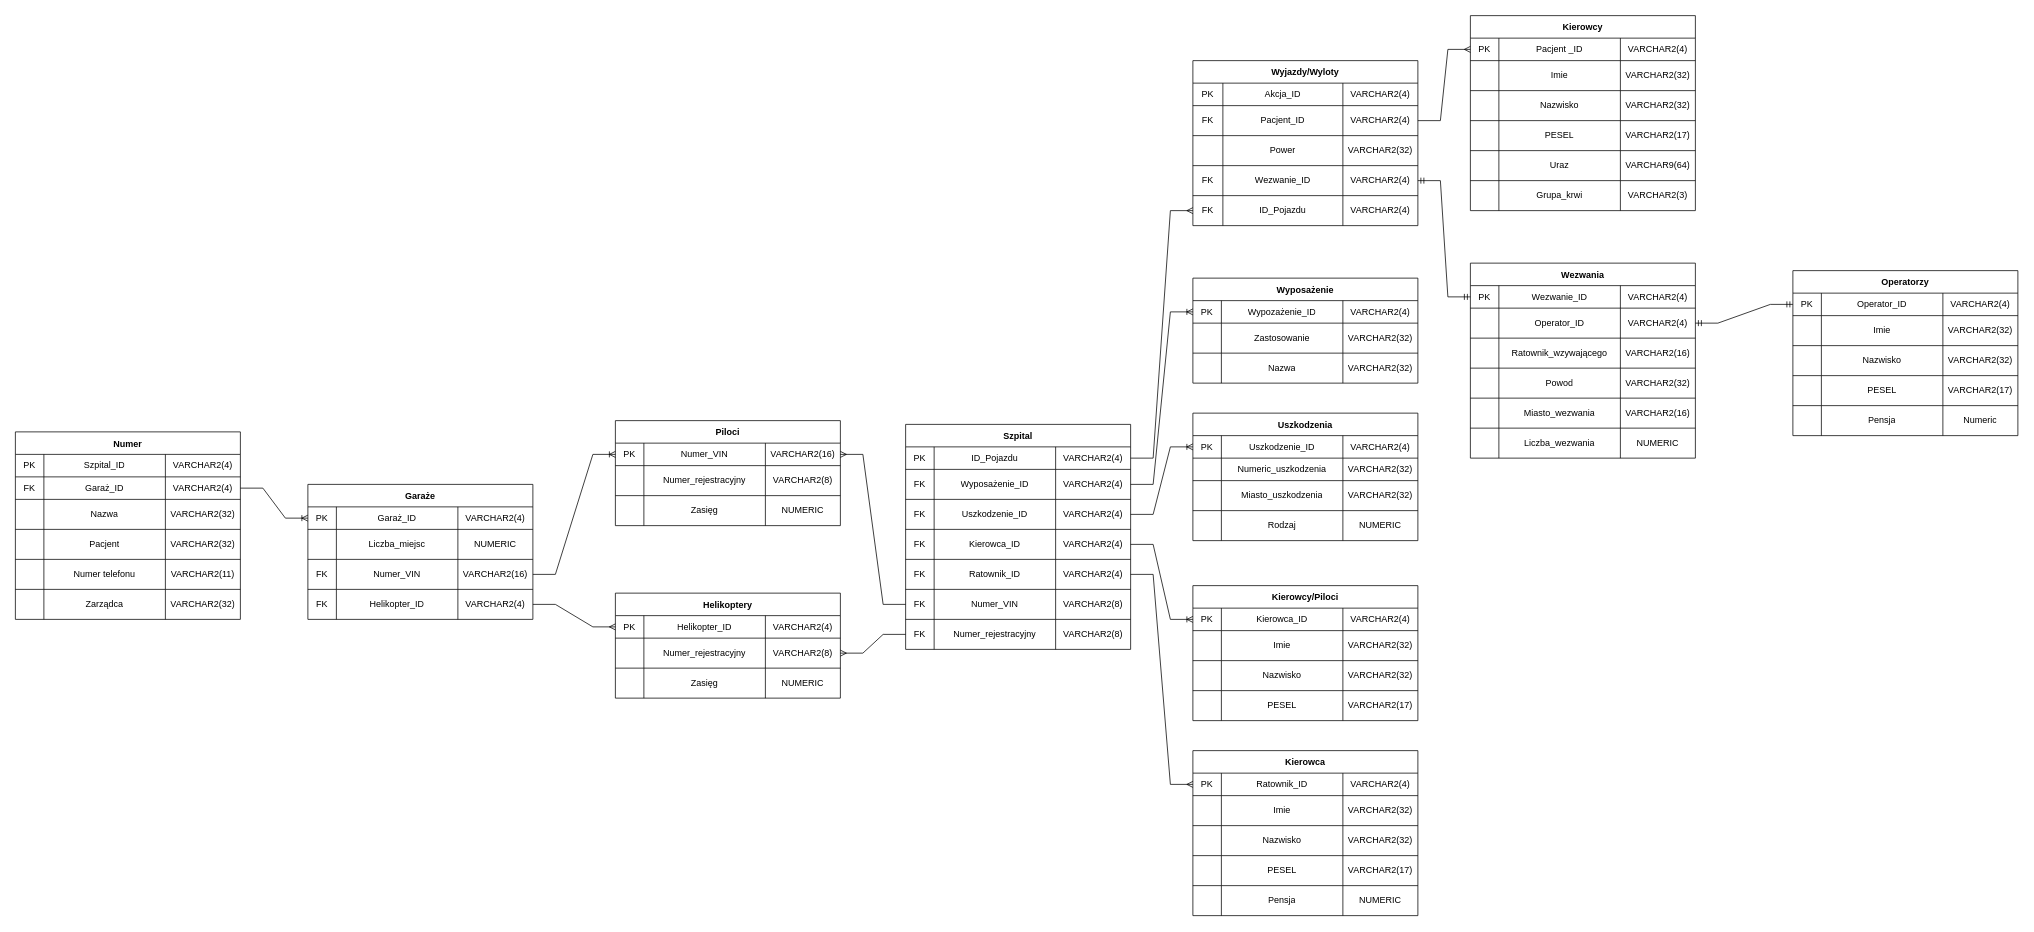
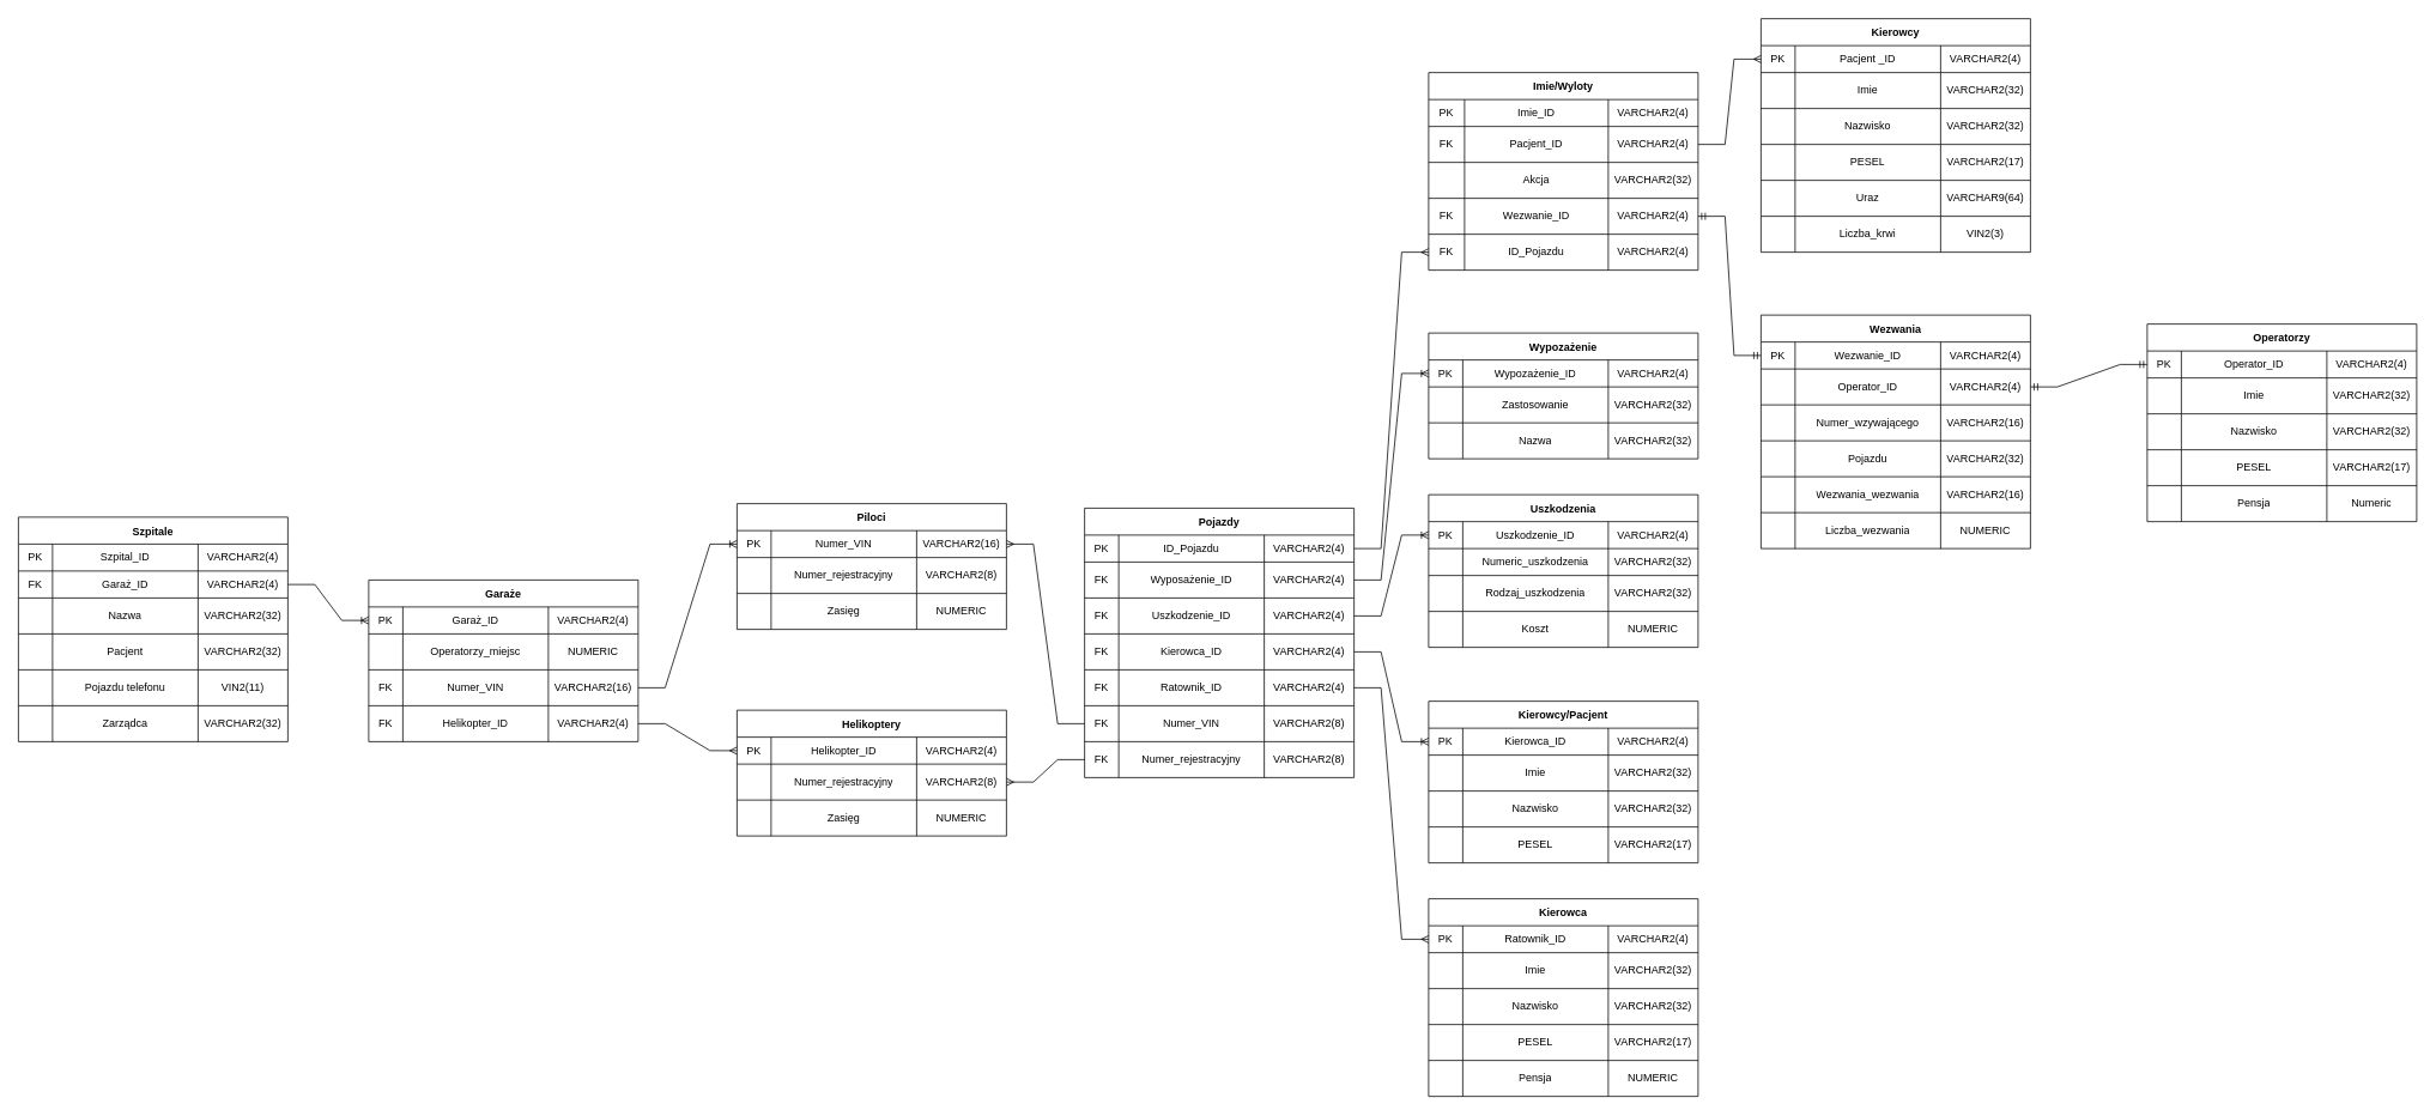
- <mxCell id="120" value="Wyjazdy/Wyloty" style="shape=table;startSize=30;container=1;collapsible=0;childLayout=tableLayout;fontStyle=1;align=center;" parent="1" vertex="1"><mxGeometry x="1590" y="80" width="300" height="220" as="geometry" /></mxCell>
+ <mxCell id="120" value="Imie/Wyloty" style="shape=table;startSize=30;container=1;collapsible=0;childLayout=tableLayout;fontStyle=1;align=center;" parent="1" vertex="1"><mxGeometry x="1590" y="80" width="300" height="220" as="geometry" /></mxCell>
- <mxCell id="123" value="Akcja_ID" style="shape=partialRectangle;html=1;whiteSpace=wrap;connectable=0;fillColor=none;top=0;left=0;bottom=0;right=0;overflow=hidden;" parent="121" vertex="1"><mxGeometry x="40" width="160" height="30" as="geometry"><mxRectangle width="160" height="30" as="alternateBounds" /></mxGeometry></mxCell>
+ <mxCell id="123" value="Imie_ID" style="shape=partialRectangle;html=1;whiteSpace=wrap;connectable=0;fillColor=none;top=0;left=0;bottom=0;right=0;overflow=hidden;" parent="121" vertex="1"><mxGeometry x="40" width="160" height="30" as="geometry"><mxRectangle width="160" height="30" as="alternateBounds" /></mxGeometry></mxCell>
- <mxCell id="131" value="Power" style="shape=partialRectangle;html=1;whiteSpace=wrap;connectable=0;fillColor=none;top=0;left=0;bottom=0;right=0;overflow=hidden;" parent="129" vertex="1"><mxGeometry x="40" width="160" height="40" as="geometry"><mxRectangle width="160" height="40" as="alternateBounds" /></mxGeometry></mxCell>
+ <mxCell id="131" value="Akcja" style="shape=partialRectangle;html=1;whiteSpace=wrap;connectable=0;fillColor=none;top=0;left=0;bottom=0;right=0;overflow=hidden;" parent="129" vertex="1"><mxGeometry x="40" width="160" height="40" as="geometry"><mxRectangle width="160" height="40" as="alternateBounds" /></mxGeometry></mxCell>
- <mxCell id="118" value="Grupa_krwi" style="shape=partialRectangle;html=1;whiteSpace=wrap;connectable=0;fillColor=none;top=0;left=0;bottom=0;right=0;overflow=hidden;" parent="116" vertex="1"><mxGeometry x="38" width="162" height="40" as="geometry"><mxRectangle width="162" height="40" as="alternateBounds" /></mxGeometry></mxCell>
+ <mxCell id="118" value="Liczba_krwi" style="shape=partialRectangle;html=1;whiteSpace=wrap;connectable=0;fillColor=none;top=0;left=0;bottom=0;right=0;overflow=hidden;" parent="116" vertex="1"><mxGeometry x="38" width="162" height="40" as="geometry"><mxRectangle width="162" height="40" as="alternateBounds" /></mxGeometry></mxCell>
- <mxCell id="119" value="VARCHAR2(3)" style="shape=partialRectangle;html=1;whiteSpace=wrap;connectable=0;fillColor=none;top=0;left=0;bottom=0;right=0;overflow=hidden;" parent="116" vertex="1"><mxGeometry x="200" width="100" height="40" as="geometry"><mxRectangle width="100" height="40" as="alternateBounds" /></mxGeometry></mxCell>
+ <mxCell id="119" value="VIN2(3)" style="shape=partialRectangle;html=1;whiteSpace=wrap;connectable=0;fillColor=none;top=0;left=0;bottom=0;right=0;overflow=hidden;" parent="116" vertex="1"><mxGeometry x="200" width="100" height="40" as="geometry"><mxRectangle width="100" height="40" as="alternateBounds" /></mxGeometry></mxCell>
- <mxCell id="158" value="Wyposażenie" style="shape=table;startSize=30;container=1;collapsible=0;childLayout=tableLayout;fontStyle=1;align=center;" parent="1" vertex="1"><mxGeometry x="1590" y="370" width="300" height="140" as="geometry" /></mxCell>
+ <mxCell id="158" value="Wypozażenie" style="shape=table;startSize=30;container=1;collapsible=0;childLayout=tableLayout;fontStyle=1;align=center;" parent="1" vertex="1"><mxGeometry x="1590" y="370" width="300" height="140" as="geometry" /></mxCell>
- <mxCell id="182" value="Ratownik_wzywającego" style="shape=partialRectangle;html=1;whiteSpace=wrap;connectable=0;fillColor=none;top=0;left=0;bottom=0;right=0;overflow=hidden;" parent="180" vertex="1"><mxGeometry x="38" width="162" height="40" as="geometry"><mxRectangle width="162" height="40" as="alternateBounds" /></mxGeometry></mxCell>
+ <mxCell id="182" value="Numer_wzywającego" style="shape=partialRectangle;html=1;whiteSpace=wrap;connectable=0;fillColor=none;top=0;left=0;bottom=0;right=0;overflow=hidden;" parent="180" vertex="1"><mxGeometry x="38" width="162" height="40" as="geometry"><mxRectangle width="162" height="40" as="alternateBounds" /></mxGeometry></mxCell>
- <mxCell id="186" value="Powod" style="shape=partialRectangle;html=1;whiteSpace=wrap;connectable=0;fillColor=none;top=0;left=0;bottom=0;right=0;overflow=hidden;" parent="184" vertex="1"><mxGeometry x="38" width="162" height="40" as="geometry"><mxRectangle width="162" height="40" as="alternateBounds" /></mxGeometry></mxCell>
+ <mxCell id="186" value="Pojazdu" style="shape=partialRectangle;html=1;whiteSpace=wrap;connectable=0;fillColor=none;top=0;left=0;bottom=0;right=0;overflow=hidden;" parent="184" vertex="1"><mxGeometry x="38" width="162" height="40" as="geometry"><mxRectangle width="162" height="40" as="alternateBounds" /></mxGeometry></mxCell>
- <mxCell id="190" value="Miasto_wezwania" style="shape=partialRectangle;html=1;whiteSpace=wrap;connectable=0;fillColor=none;top=0;left=0;bottom=0;right=0;overflow=hidden;" parent="188" vertex="1"><mxGeometry x="38" width="162" height="40" as="geometry"><mxRectangle width="162" height="40" as="alternateBounds" /></mxGeometry></mxCell>
+ <mxCell id="190" value="Wezwania_wezwania" style="shape=partialRectangle;html=1;whiteSpace=wrap;connectable=0;fillColor=none;top=0;left=0;bottom=0;right=0;overflow=hidden;" parent="188" vertex="1"><mxGeometry x="38" width="162" height="40" as="geometry"><mxRectangle width="162" height="40" as="alternateBounds" /></mxGeometry></mxCell>
- <mxCell id="234" value="Szpital" style="shape=table;startSize=30;container=1;collapsible=0;childLayout=tableLayout;fontStyle=1;align=center;" vertex="1" parent="1"><mxGeometry x="1207" y="565" width="300" height="300" as="geometry" /></mxCell>
+ <mxCell id="234" value="Pojazdy" style="shape=table;startSize=30;container=1;collapsible=0;childLayout=tableLayout;fontStyle=1;align=center;" vertex="1" parent="1"><mxGeometry x="1207" y="565" width="300" height="300" as="geometry" /></mxCell>
- <mxCell id="32" value="Numer" style="shape=table;startSize=30;container=1;collapsible=0;childLayout=tableLayout;fontStyle=1;align=center;" parent="1" vertex="1"><mxGeometry x="20" y="575" width="300" height="250" as="geometry" /></mxCell>
+ <mxCell id="32" value="Szpitale" style="shape=table;startSize=30;container=1;collapsible=0;childLayout=tableLayout;fontStyle=1;align=center;" parent="1" vertex="1"><mxGeometry x="20" y="575" width="300" height="250" as="geometry" /></mxCell>
- <mxCell id="152" value="Miasto_uszkodzenia" style="shape=partialRectangle;html=1;whiteSpace=wrap;connectable=0;fillColor=none;top=0;left=0;bottom=0;right=0;overflow=hidden;" parent="150" vertex="1"><mxGeometry x="38" width="162" height="40" as="geometry"><mxRectangle width="162" height="40" as="alternateBounds" /></mxGeometry></mxCell>
+ <mxCell id="152" value="Rodzaj_uszkodzenia" style="shape=partialRectangle;html=1;whiteSpace=wrap;connectable=0;fillColor=none;top=0;left=0;bottom=0;right=0;overflow=hidden;" parent="150" vertex="1"><mxGeometry x="38" width="162" height="40" as="geometry"><mxRectangle width="162" height="40" as="alternateBounds" /></mxGeometry></mxCell>
- <mxCell id="156" value="Rodzaj" style="shape=partialRectangle;html=1;whiteSpace=wrap;connectable=0;fillColor=none;top=0;left=0;bottom=0;right=0;overflow=hidden;" parent="154" vertex="1"><mxGeometry x="38" width="162" height="40" as="geometry"><mxRectangle width="162" height="40" as="alternateBounds" /></mxGeometry></mxCell>
+ <mxCell id="156" value="Koszt" style="shape=partialRectangle;html=1;whiteSpace=wrap;connectable=0;fillColor=none;top=0;left=0;bottom=0;right=0;overflow=hidden;" parent="154" vertex="1"><mxGeometry x="38" width="162" height="40" as="geometry"><mxRectangle width="162" height="40" as="alternateBounds" /></mxGeometry></mxCell>
- <mxCell id="22" value="Liczba_miejsc" style="shape=partialRectangle;html=1;whiteSpace=wrap;connectable=0;fillColor=none;top=0;left=0;bottom=0;right=0;overflow=hidden;" parent="20" vertex="1"><mxGeometry x="38" width="162" height="40" as="geometry"><mxRectangle width="162" height="40" as="alternateBounds" /></mxGeometry></mxCell>
+ <mxCell id="22" value="Operatorzy_miejsc" style="shape=partialRectangle;html=1;whiteSpace=wrap;connectable=0;fillColor=none;top=0;left=0;bottom=0;right=0;overflow=hidden;" parent="20" vertex="1"><mxGeometry x="38" width="162" height="40" as="geometry"><mxRectangle width="162" height="40" as="alternateBounds" /></mxGeometry></mxCell>
- <mxCell id="51" value="Numer telefonu" style="shape=partialRectangle;html=1;whiteSpace=wrap;connectable=0;fillColor=none;top=0;left=0;bottom=0;right=0;overflow=hidden;" parent="49" vertex="1"><mxGeometry x="38" width="162" height="40" as="geometry"><mxRectangle width="162" height="40" as="alternateBounds" /></mxGeometry></mxCell>
+ <mxCell id="51" value="Pojazdu telefonu" style="shape=partialRectangle;html=1;whiteSpace=wrap;connectable=0;fillColor=none;top=0;left=0;bottom=0;right=0;overflow=hidden;" parent="49" vertex="1"><mxGeometry x="38" width="162" height="40" as="geometry"><mxRectangle width="162" height="40" as="alternateBounds" /></mxGeometry></mxCell>
- <mxCell id="52" value="VARCHAR2(11)" style="shape=partialRectangle;html=1;whiteSpace=wrap;connectable=0;fillColor=none;top=0;left=0;bottom=0;right=0;overflow=hidden;" parent="49" vertex="1"><mxGeometry x="200" width="100" height="40" as="geometry"><mxRectangle width="100" height="40" as="alternateBounds" /></mxGeometry></mxCell>
+ <mxCell id="52" value="VIN2(11)" style="shape=partialRectangle;html=1;whiteSpace=wrap;connectable=0;fillColor=none;top=0;left=0;bottom=0;right=0;overflow=hidden;" parent="49" vertex="1"><mxGeometry x="200" width="100" height="40" as="geometry"><mxRectangle width="100" height="40" as="alternateBounds" /></mxGeometry></mxCell>
- <mxCell id="78" value="Kierowcy/Piloci" style="shape=table;startSize=30;container=1;collapsible=0;childLayout=tableLayout;fontStyle=1;align=center;" parent="1" vertex="1"><mxGeometry x="1590" y="780" width="300" height="180" as="geometry" /></mxCell>
+ <mxCell id="78" value="Kierowcy/Pacjent" style="shape=table;startSize=30;container=1;collapsible=0;childLayout=tableLayout;fontStyle=1;align=center;" parent="1" vertex="1"><mxGeometry x="1590" y="780" width="300" height="180" as="geometry" /></mxCell>
